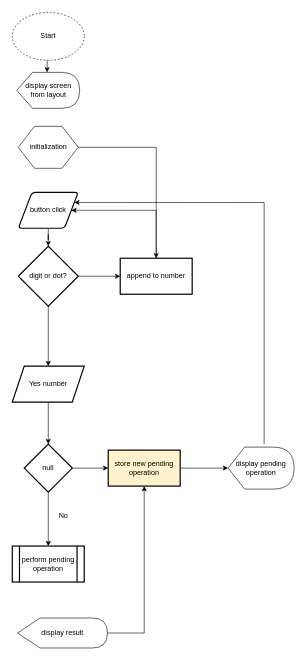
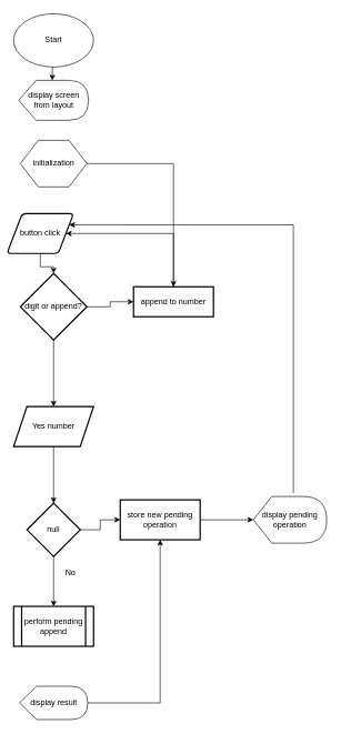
- <mxCell id="3" value="Start" style="ellipse;whiteSpace=wrap;html=1;dashed=1;" vertex="1" parent="1"><mxGeometry x="20" width="120" height="80" as="geometry" y="20" /></mxCell>
+ <mxCell id="3" value="Start" style="ellipse;whiteSpace=wrap;html=1;" vertex="1" parent="1"><mxGeometry x="20" width="120" height="80" as="geometry" y="20" /></mxCell>
- <mxCell id="7" value="button click" style="shape=parallelogram;html=1;strokeWidth=2;perimeter=parallelogramPerimeter;whiteSpace=wrap;rounded=1;arcSize=12;size=0.23;" vertex="1" parent="1"><mxGeometry x="30" y="320" width="100" height="60" as="geometry" /></mxCell>
+ <mxCell id="7" value="button click" style="shape=parallelogram;html=1;strokeWidth=2;perimeter=parallelogramPerimeter;whiteSpace=wrap;rounded=1;arcSize=12;size=0.23;" vertex="1" parent="1"><mxGeometry x="10" y="320" width="100" height="60" as="geometry" /></mxCell>
- <mxCell id="11" value="digit or dot?" style="strokeWidth=2;html=1;shape=mxgraph.flowchart.decision;whiteSpace=wrap;" vertex="1" parent="1"><mxGeometry x="30" y="410" width="100" height="100" as="geometry" /></mxCell>
+ <mxCell id="11" value="digit or append?" style="strokeWidth=2;html=1;shape=mxgraph.flowchart.decision;whiteSpace=wrap;" vertex="1" parent="1"><mxGeometry x="30" y="410" width="100" height="100" as="geometry" /></mxCell>
- <mxCell id="24" value="append to number" style="whiteSpace=wrap;html=1;strokeWidth=2;" vertex="1" parent="1"><mxGeometry x="200" y="430" width="120" height="60" as="geometry" /></mxCell>
+ <mxCell id="24" value="append to number" style="whiteSpace=wrap;html=1;strokeWidth=2;" vertex="1" parent="1"><mxGeometry x="200" y="430" width="120" height="45" as="geometry" /></mxCell>
- <mxCell id="16" value="null" style="rhombus;whiteSpace=wrap;html=1;strokeWidth=2;" vertex="1" parent="1"><mxGeometry x="40" y="740" width="80" height="80" as="geometry" /></mxCell>
+ <mxCell id="16" value="null" style="rhombus;whiteSpace=wrap;html=1;strokeWidth=2;" vertex="1" parent="1"><mxGeometry x="40" y="755" width="80" height="80" as="geometry" /></mxCell>
- <mxCell id="21" value="store new pending operation" style="whiteSpace=wrap;html=1;strokeWidth=2;fillColor=#fff2cc;" vertex="1" parent="1"><mxGeometry x="180" y="750" width="120" height="60" as="geometry" /></mxCell>
+ <mxCell id="21" value="store new pending operation" style="whiteSpace=wrap;html=1;strokeWidth=2;" vertex="1" parent="1"><mxGeometry x="180" y="750" width="120" height="60" as="geometry" /></mxCell>
- <mxCell id="17" value="perform pending operation" style="shape=process;whiteSpace=wrap;html=1;backgroundOutline=1;strokeWidth=2;" vertex="1" parent="1"><mxGeometry x="20" y="910" width="120" height="60" as="geometry" /></mxCell>
+ <mxCell id="17" value="perform pending append" style="shape=process;whiteSpace=wrap;html=1;backgroundOutline=1;strokeWidth=2;" vertex="1" parent="1"><mxGeometry x="20" y="910" width="120" height="60" as="geometry" /></mxCell>
- <mxCell id="19" value="display result" style="shape=display;whiteSpace=wrap;html=1;" vertex="1" parent="1"><mxGeometry x="28.75" y="1030" width="150" height="50" as="geometry" /></mxCell>
+ <mxCell id="19" value="display result" style="shape=display;whiteSpace=wrap;html=1;" vertex="1" parent="1"><mxGeometry x="28.75" y="1030" width="102.5" height="50" as="geometry" /></mxCell>
